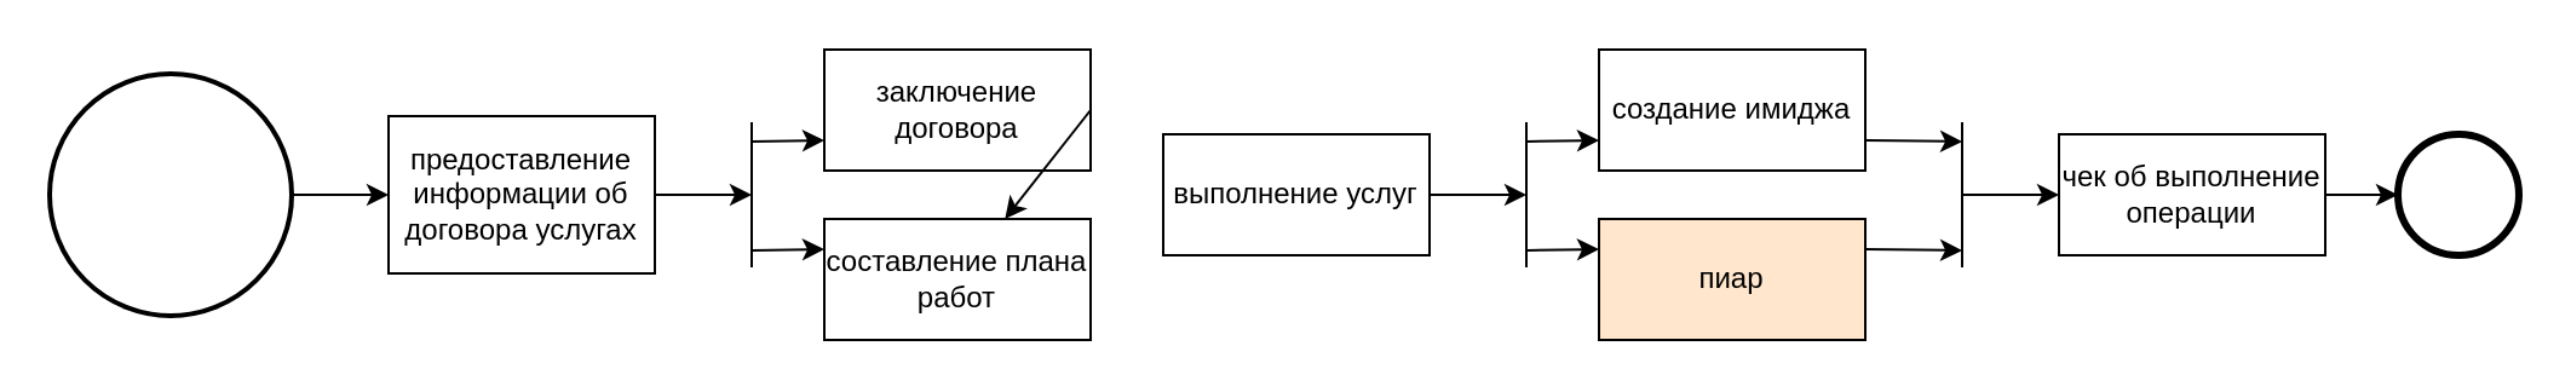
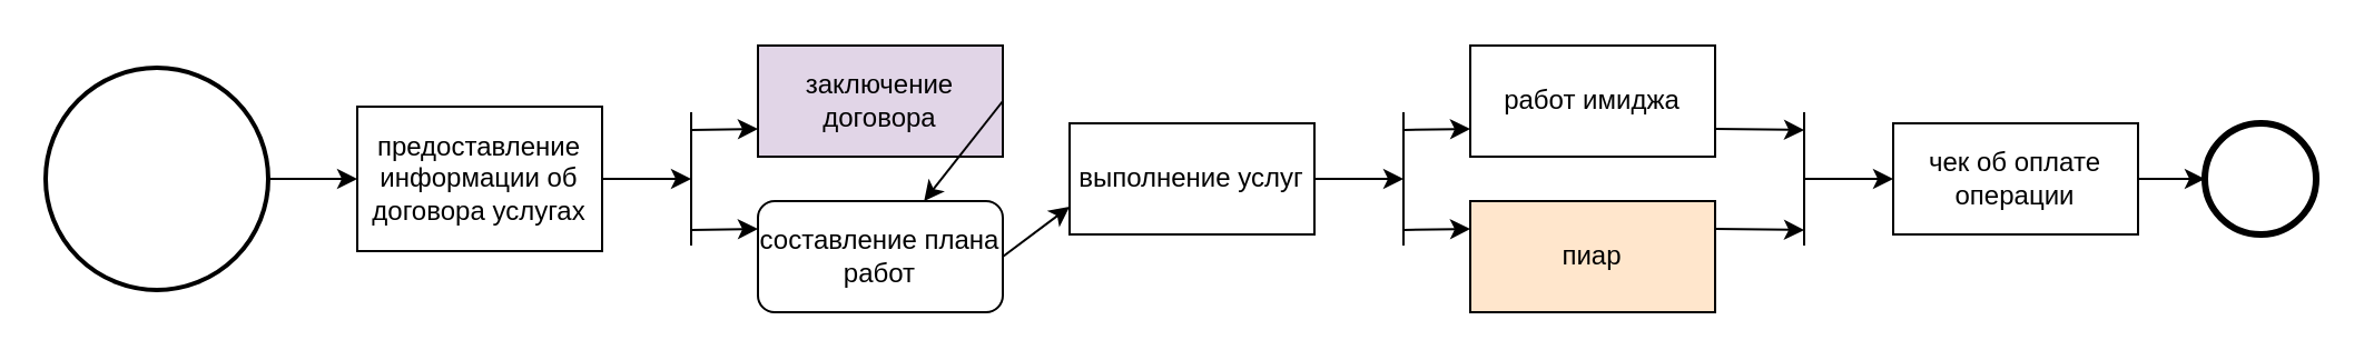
- <mxCell id="7" value="заключение договора" style="html=1;whiteSpace=wrap;" vertex="1" parent="1"><mxGeometry x="340" y="20" width="110" height="50" as="geometry" /></mxCell>
+ <mxCell id="7" value="заключение договора" style="html=1;whiteSpace=wrap;fillColor=#e1d5e7;" vertex="1" parent="1"><mxGeometry x="340" y="20" width="110" height="50" as="geometry" /></mxCell>
- <mxCell id="16" value="создание имиджа" style="html=1;whiteSpace=wrap;" vertex="1" parent="1"><mxGeometry x="660" y="20" width="110" height="50" as="geometry" /></mxCell>
+ <mxCell id="16" value="работ имиджа" style="html=1;whiteSpace=wrap;" vertex="1" parent="1"><mxGeometry x="660" y="20" width="110" height="50" as="geometry" /></mxCell>
- <mxCell id="23" value="чек об выполнение операции" style="html=1;whiteSpace=wrap;" vertex="1" parent="1"><mxGeometry x="850" y="55" width="110" height="50" as="geometry" /></mxCell>
+ <mxCell id="23" value="чек об оплате операции" style="html=1;whiteSpace=wrap;" vertex="1" parent="1"><mxGeometry x="850" y="55" width="110" height="50" as="geometry" /></mxCell>
+ <mxCell id="13" value="" style="endArrow=classic;html=1;rounded=0;entryX=0;entryY=0.75;entryDx=0;entryDy=0;exitX=1;exitY=0.5;exitDx=0;exitDy=0;" edge="1" parent="1" source="9" target="11"><mxGeometry width="50" height="50" relative="1" as="geometry"><mxPoint x="340" y="140" as="sourcePoint" /><mxPoint x="390" y="90" as="targetPoint" /></mxGeometry></mxCell>
- <mxCell id="9" value="составление плана работ" style="html=1;whiteSpace=wrap;" vertex="1" parent="1"><mxGeometry x="340" y="90" width="110" height="50" as="geometry" /></mxCell>
+ <mxCell id="9" value="составление плана работ" style="html=1;whiteSpace=wrap;rounded=1;" vertex="1" parent="1"><mxGeometry x="340" y="90" width="110" height="50" as="geometry" /></mxCell>
